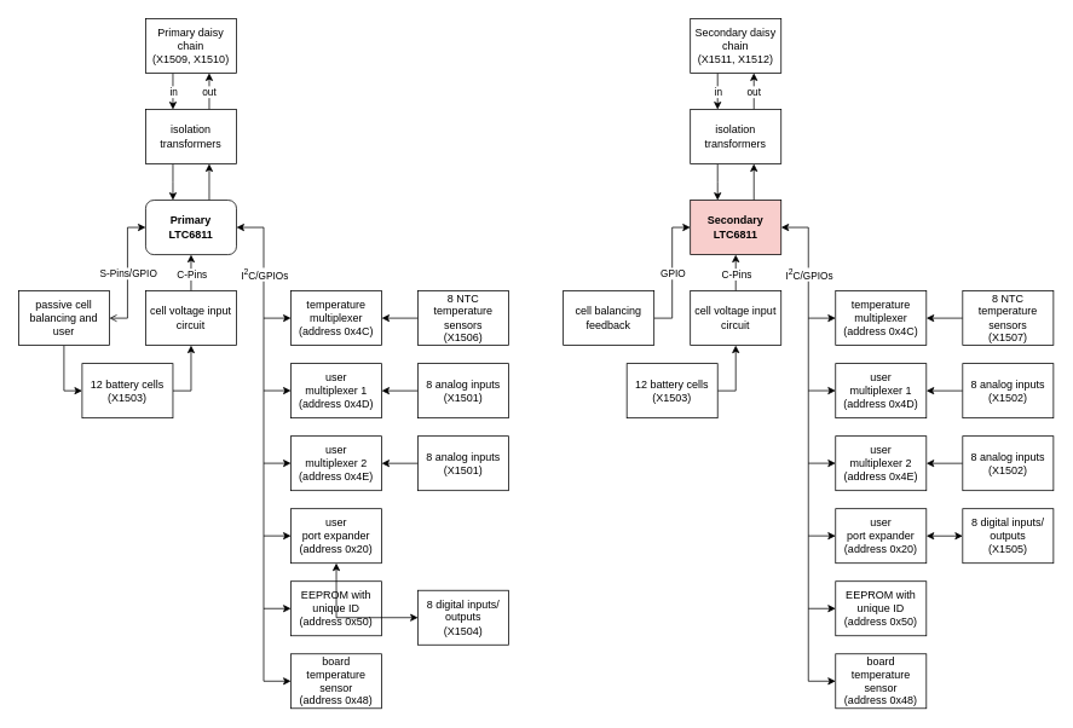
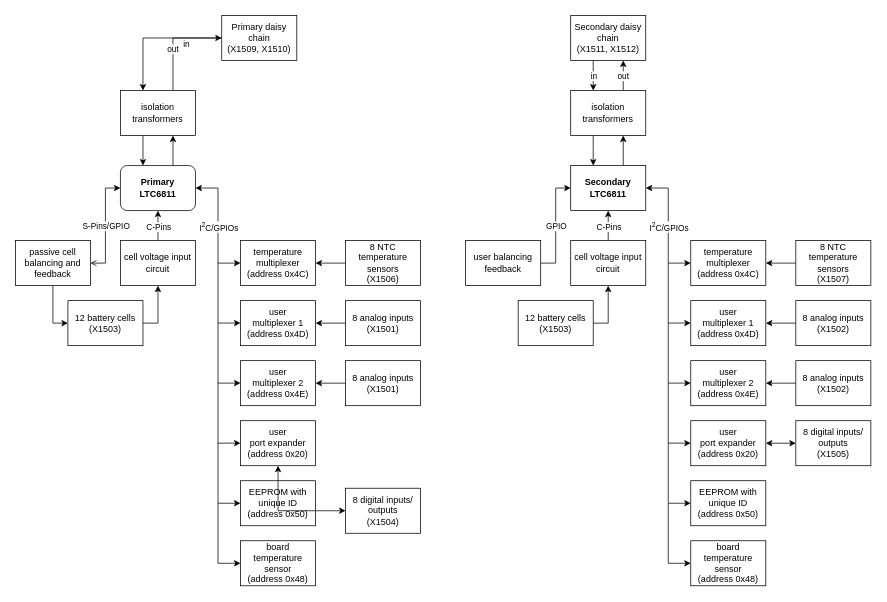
- <mxCell id="4" value="Primary daisy chain&lt;br&gt;(X1509, X1510)" style="rounded=0;whiteSpace=wrap;html=1;" parent="1" vertex="1"><mxGeometry x="160" y="20" width="100" height="60" as="geometry" /></mxCell>
+ <mxCell id="4" value="Primary daisy chain&lt;br&gt;(X1509, X1510)" style="rounded=0;whiteSpace=wrap;html=1;" parent="1" vertex="1"><mxGeometry x="295" y="20" width="100" height="60" as="geometry" /></mxCell>
- <mxCell id="53" value="Secondary&lt;br&gt;LTC6811" style="rounded=0;whiteSpace=wrap;html=1;fontStyle=1;fillColor=#f8cecc;" parent="1" vertex="1"><mxGeometry x="760" y="220" width="100" height="60" as="geometry" /></mxCell>
+ <mxCell id="53" value="Secondary&lt;br&gt;LTC6811" style="rounded=0;whiteSpace=wrap;html=1;fontStyle=1" parent="1" vertex="1"><mxGeometry x="760" y="220" width="100" height="60" as="geometry" /></mxCell>
- <mxCell id="16" value="passive cell balancing and user" style="rounded=0;whiteSpace=wrap;html=1;" parent="1" vertex="1"><mxGeometry x="20" y="320" width="100" height="60" as="geometry" /></mxCell>
+ <mxCell id="16" value="passive cell balancing and feedback" style="rounded=0;whiteSpace=wrap;html=1;" parent="1" vertex="1"><mxGeometry x="20" y="320" width="100" height="60" as="geometry" /></mxCell>
- <mxCell id="54" value="cell balancing feedback" style="rounded=0;whiteSpace=wrap;html=1;" parent="1" vertex="1"><mxGeometry x="620" y="320" width="100" height="60" as="geometry" /></mxCell>
+ <mxCell id="54" value="user balancing feedback" style="rounded=0;whiteSpace=wrap;html=1;" parent="1" vertex="1"><mxGeometry x="620" y="320" width="100" height="60" as="geometry" /></mxCell>
